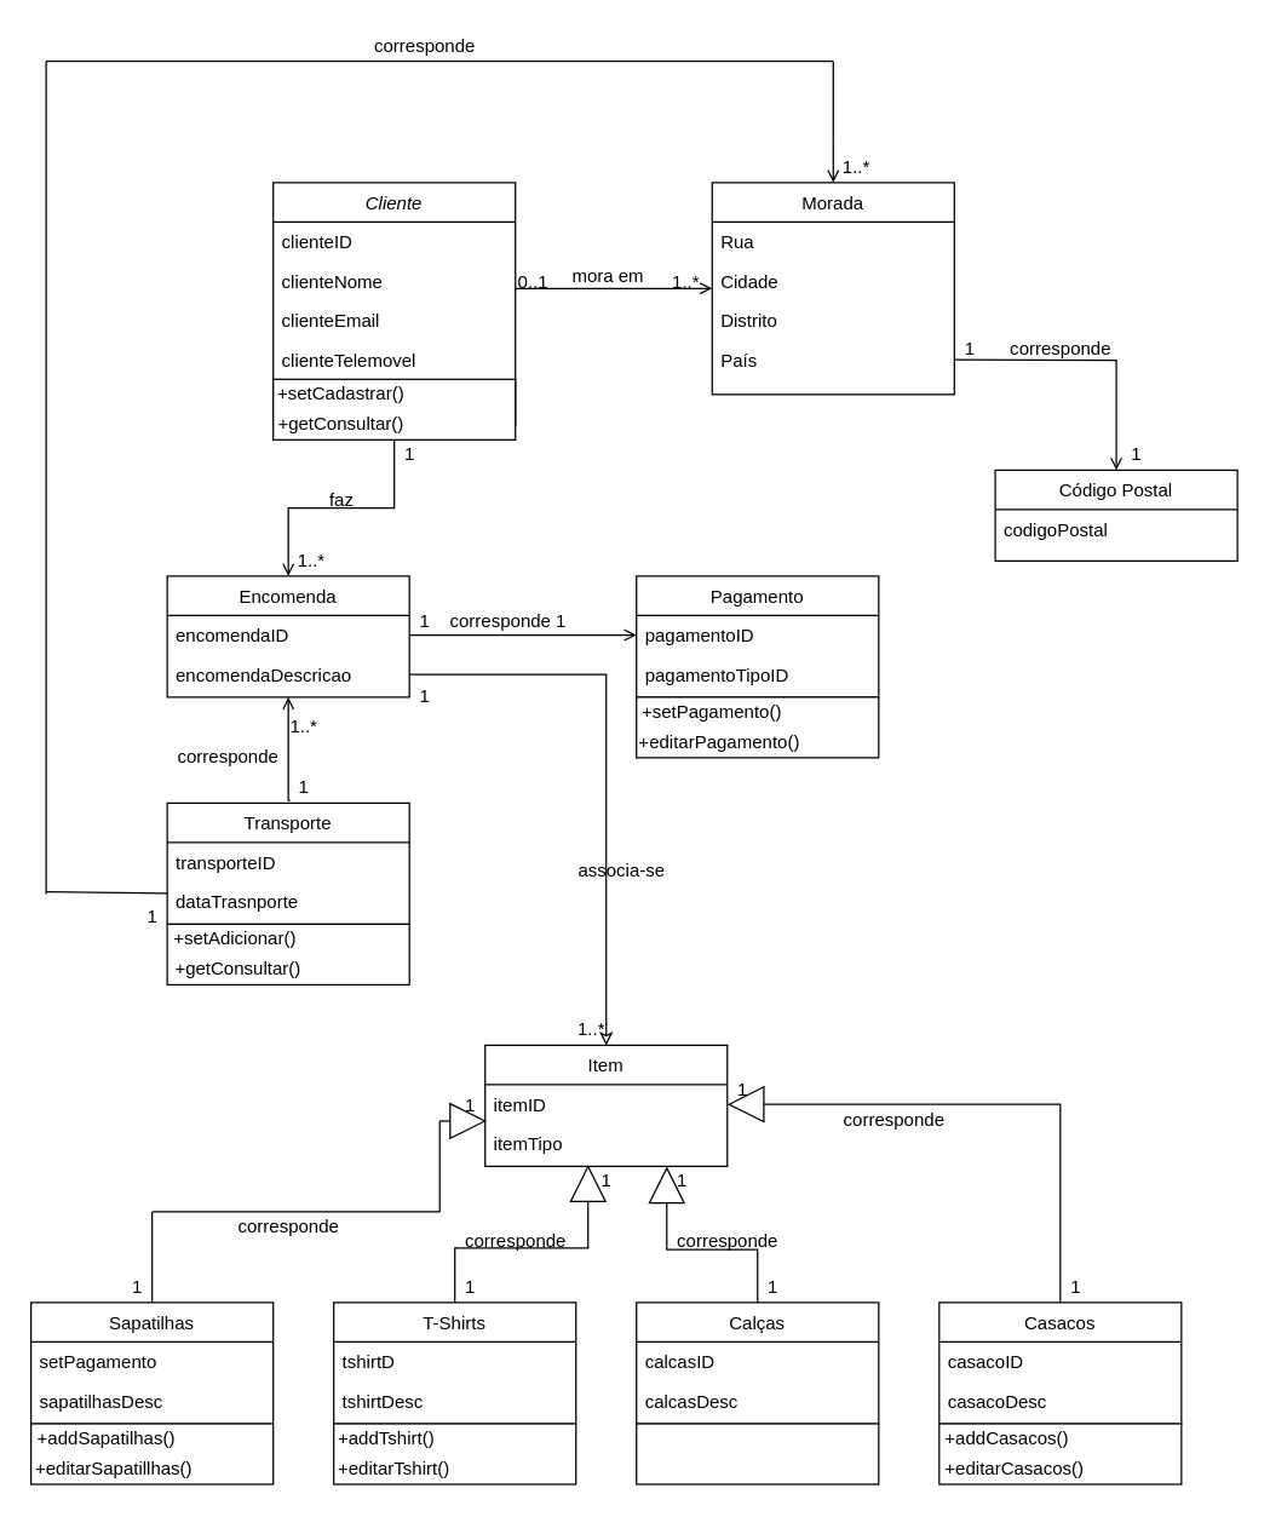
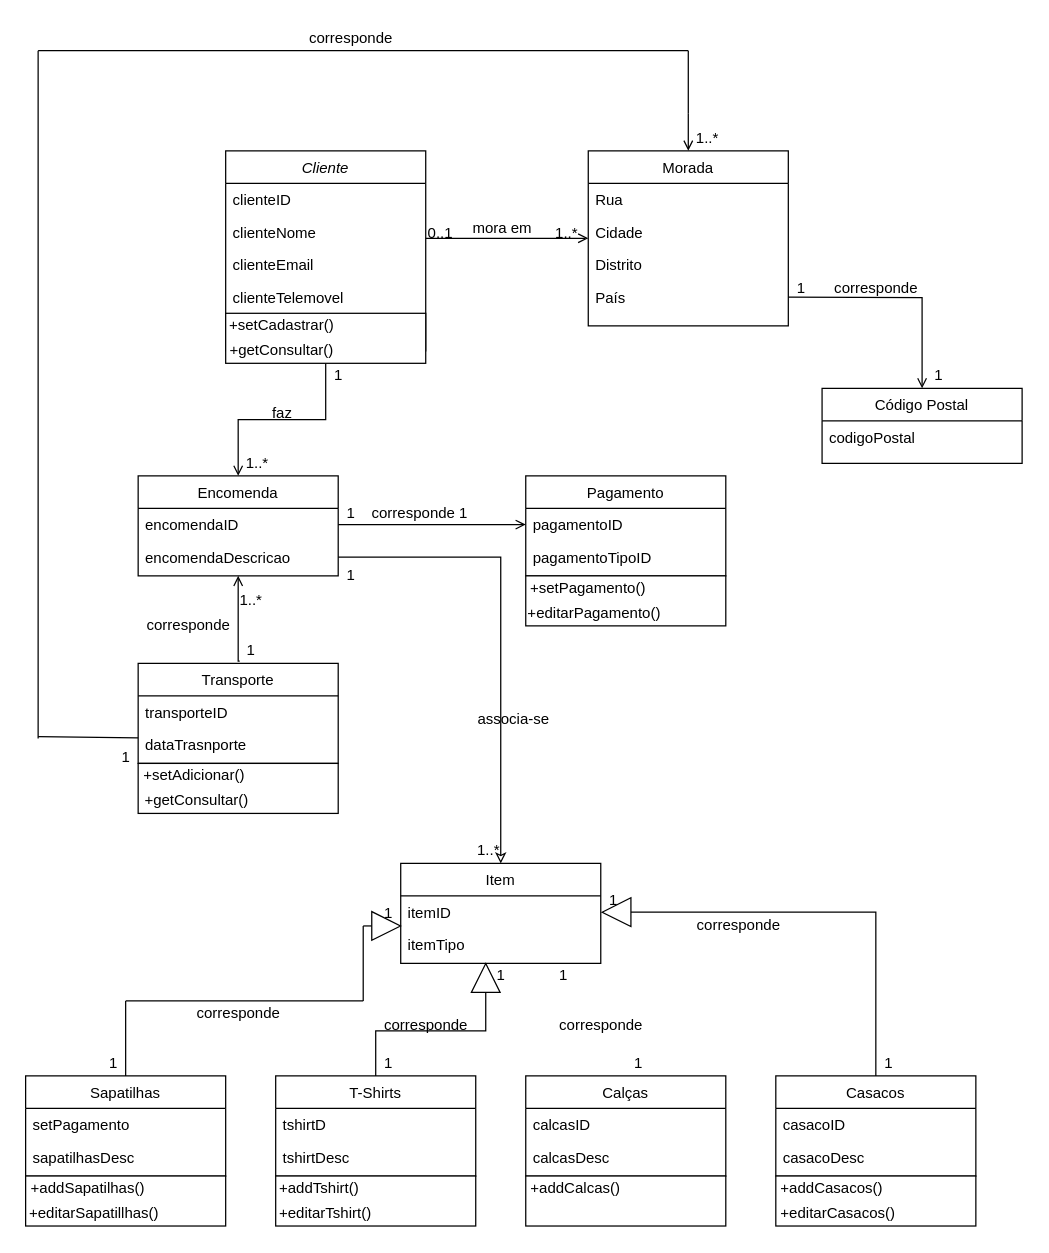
- <mxCell id="59" style="edgeStyle=orthogonalEdgeStyle;rounded=0;orthogonalLoop=1;jettySize=auto;html=1;entryX=0.75;entryY=1;entryDx=0;entryDy=0;endArrow=block;endFill=0;endSize=22;" parent="1" source="60" target="45" edge="1"><mxGeometry relative="1" as="geometry" /></mxCell>
+ <mxCell id="101" value="+addCalcas()" style="text;html=1;strokeColor=none;fillColor=none;align=center;verticalAlign=middle;whiteSpace=wrap;rounded=0;" parent="1" vertex="1"><mxGeometry x="430" y="940" width="60" height="20" as="geometry" /></mxCell>
